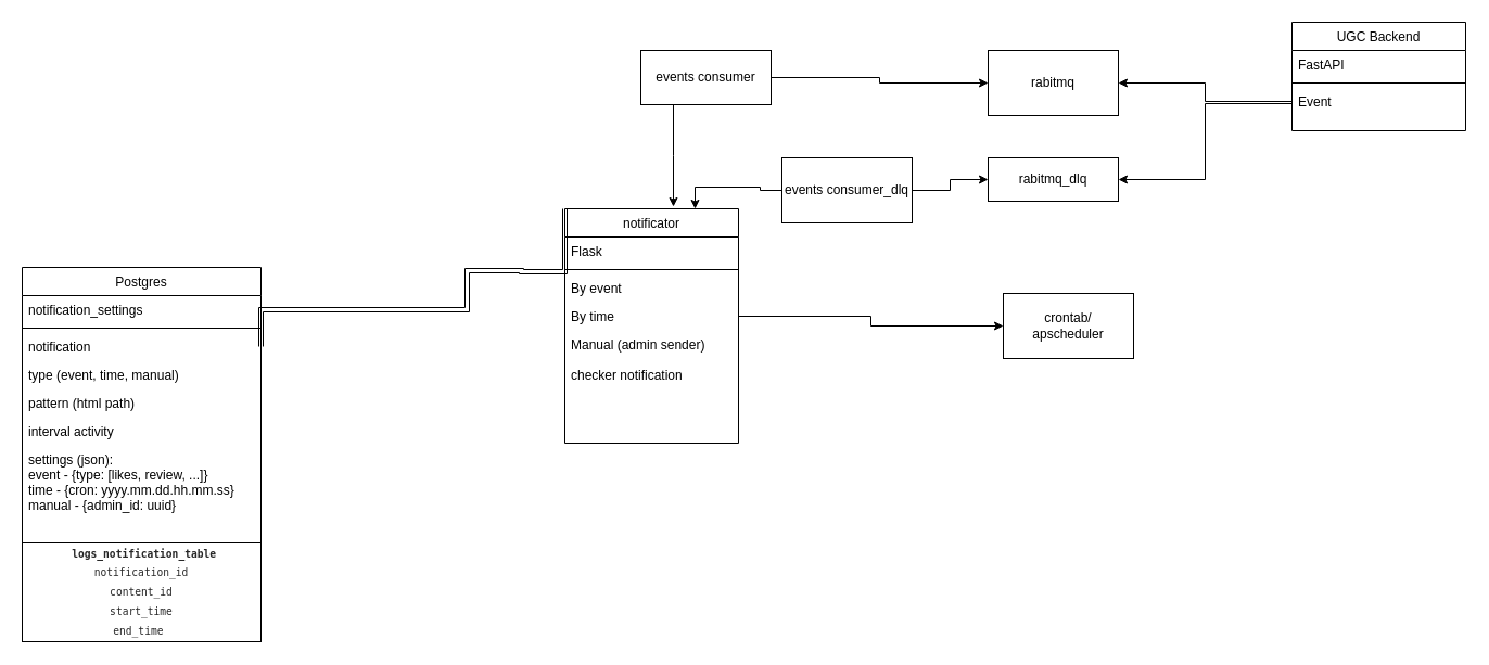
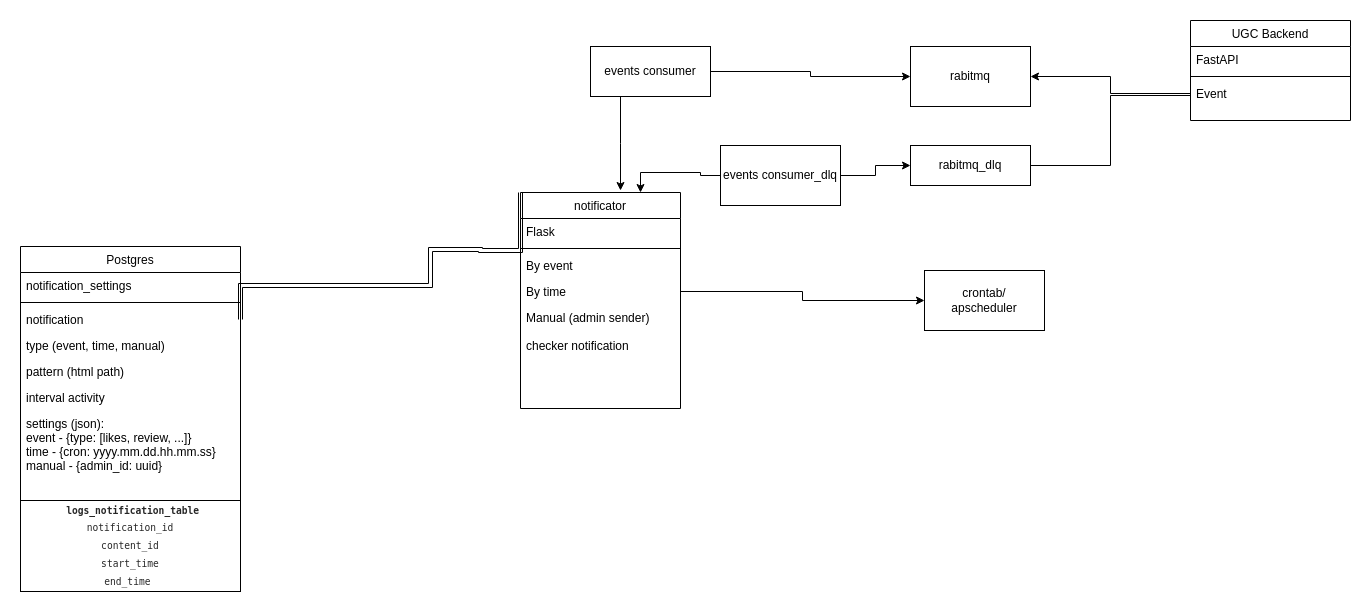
- <mxCell id="13" style="edgeStyle=orthogonalEdgeStyle;rounded=0;orthogonalLoop=1;jettySize=auto;html=1;exitX=0;exitY=0.75;exitDx=0;exitDy=0;entryX=1;entryY=0.5;entryDx=0;entryDy=0;" parent="1" source="14" target="31" edge="1"><mxGeometry relative="1" as="geometry" /></mxCell>
+ <mxCell id="13" style="edgeStyle=orthogonalEdgeStyle;rounded=0;orthogonalLoop=1;jettySize=auto;html=1;exitX=0;exitY=0.75;exitDx=0;exitDy=0;entryX=1;entryY=0.5;entryDx=0;entryDy=0;endArrow=none;" parent="1" source="14" target="31" edge="1"><mxGeometry relative="1" as="geometry" /></mxCell>
